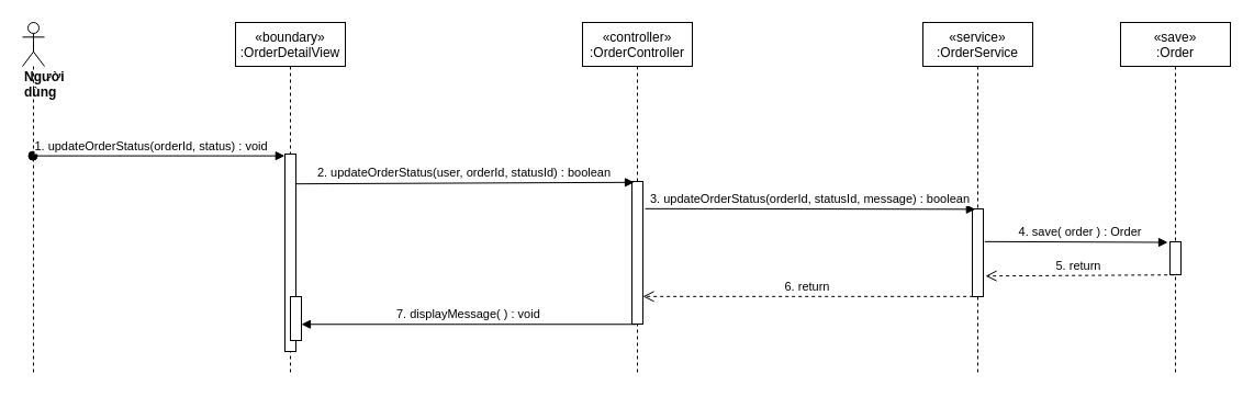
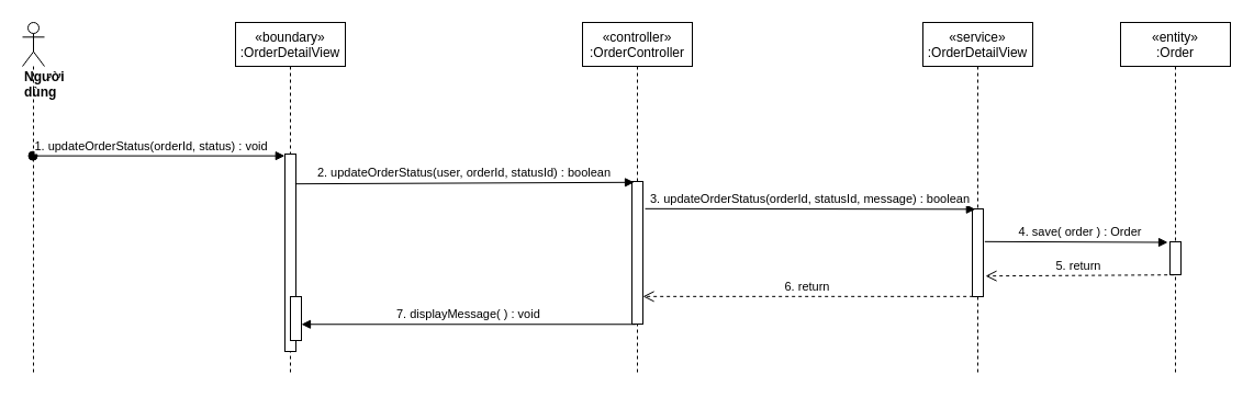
- <mxCell id="9" value="«service»&#10;:OrderService" style="shape=umlLifeline;perimeter=lifelinePerimeter;container=1;collapsible=0;recursiveResize=0;rounded=0;shadow=0;strokeWidth=1;" parent="1" vertex="1"><mxGeometry x="840" y="20" width="100" height="320" as="geometry" /></mxCell>
+ <mxCell id="9" value="«service»&#10;:OrderDetailView" style="shape=umlLifeline;perimeter=lifelinePerimeter;container=1;collapsible=0;recursiveResize=0;rounded=0;shadow=0;strokeWidth=1;" parent="1" vertex="1"><mxGeometry x="840" y="20" width="100" height="320" as="geometry" /></mxCell>
- <mxCell id="13" value="«save»&#10;:Order" style="shape=umlLifeline;perimeter=lifelinePerimeter;container=1;collapsible=0;recursiveResize=0;rounded=0;shadow=0;strokeWidth=1;" parent="1" vertex="1"><mxGeometry x="1020" y="20" width="100" height="320" as="geometry" /></mxCell>
+ <mxCell id="13" value="«entity»&#10;:Order" style="shape=umlLifeline;perimeter=lifelinePerimeter;container=1;collapsible=0;recursiveResize=0;rounded=0;shadow=0;strokeWidth=1;" parent="1" vertex="1"><mxGeometry x="1020" y="20" width="100" height="320" as="geometry" /></mxCell>
